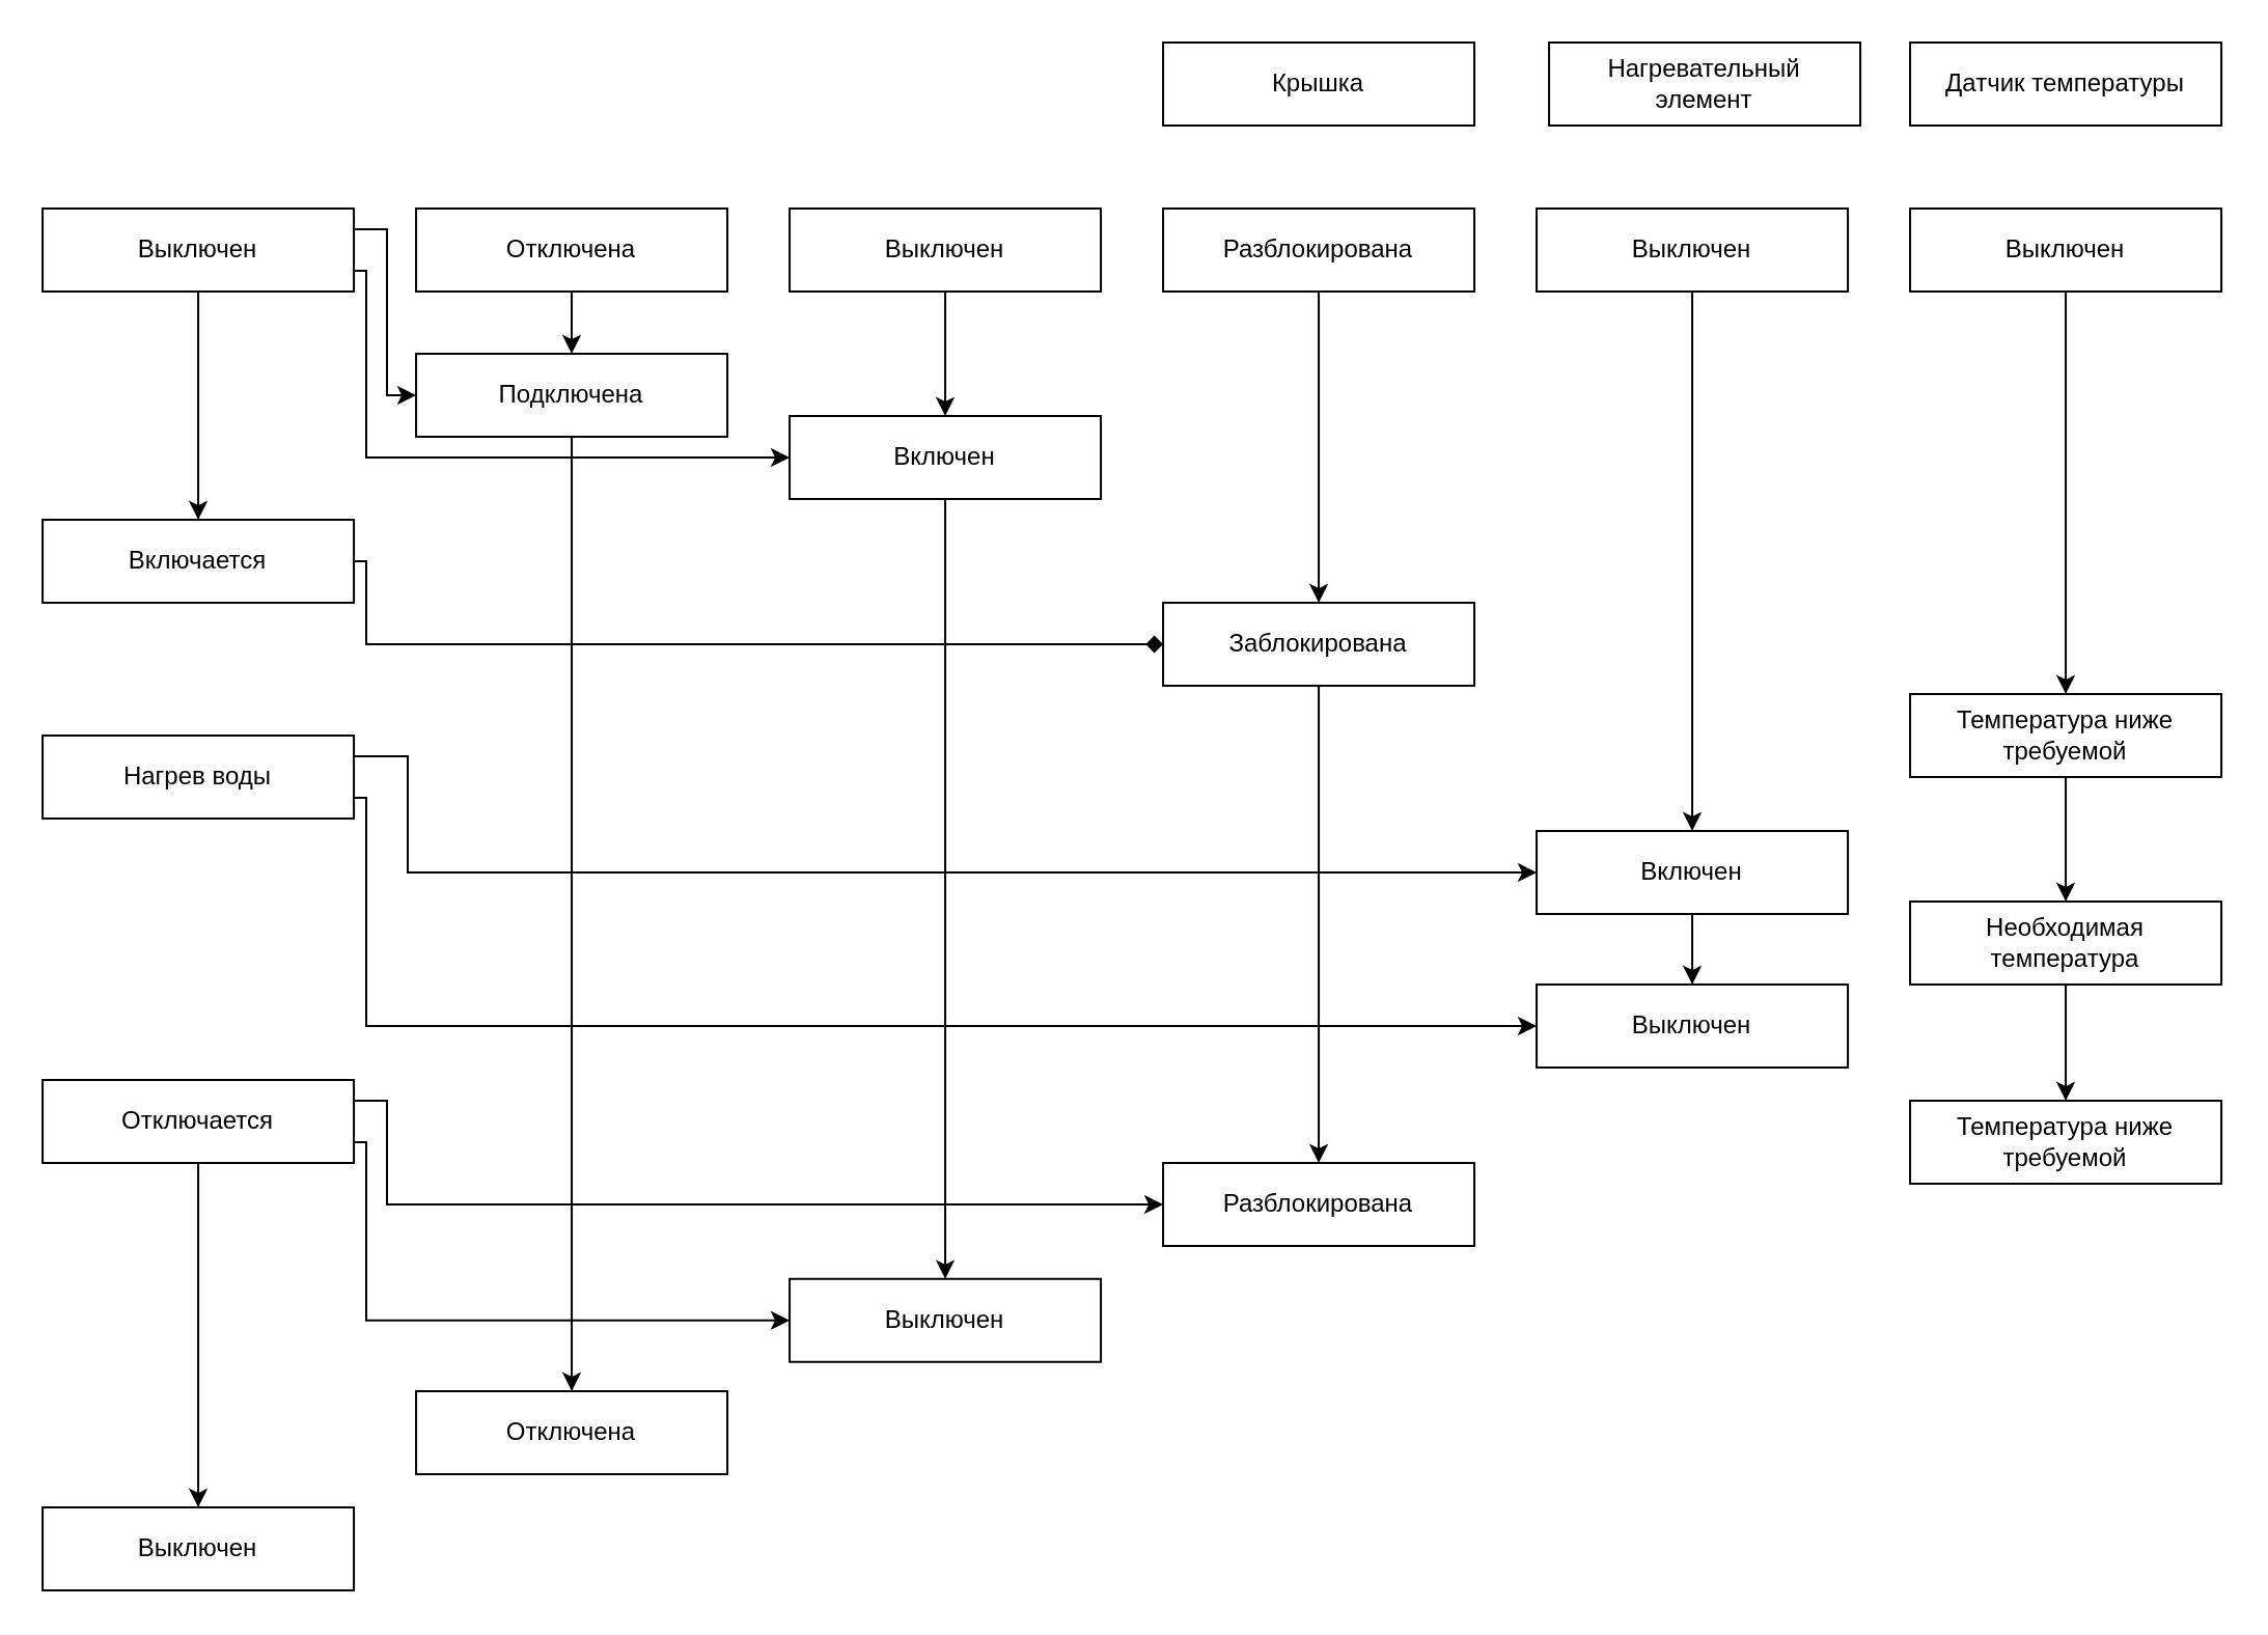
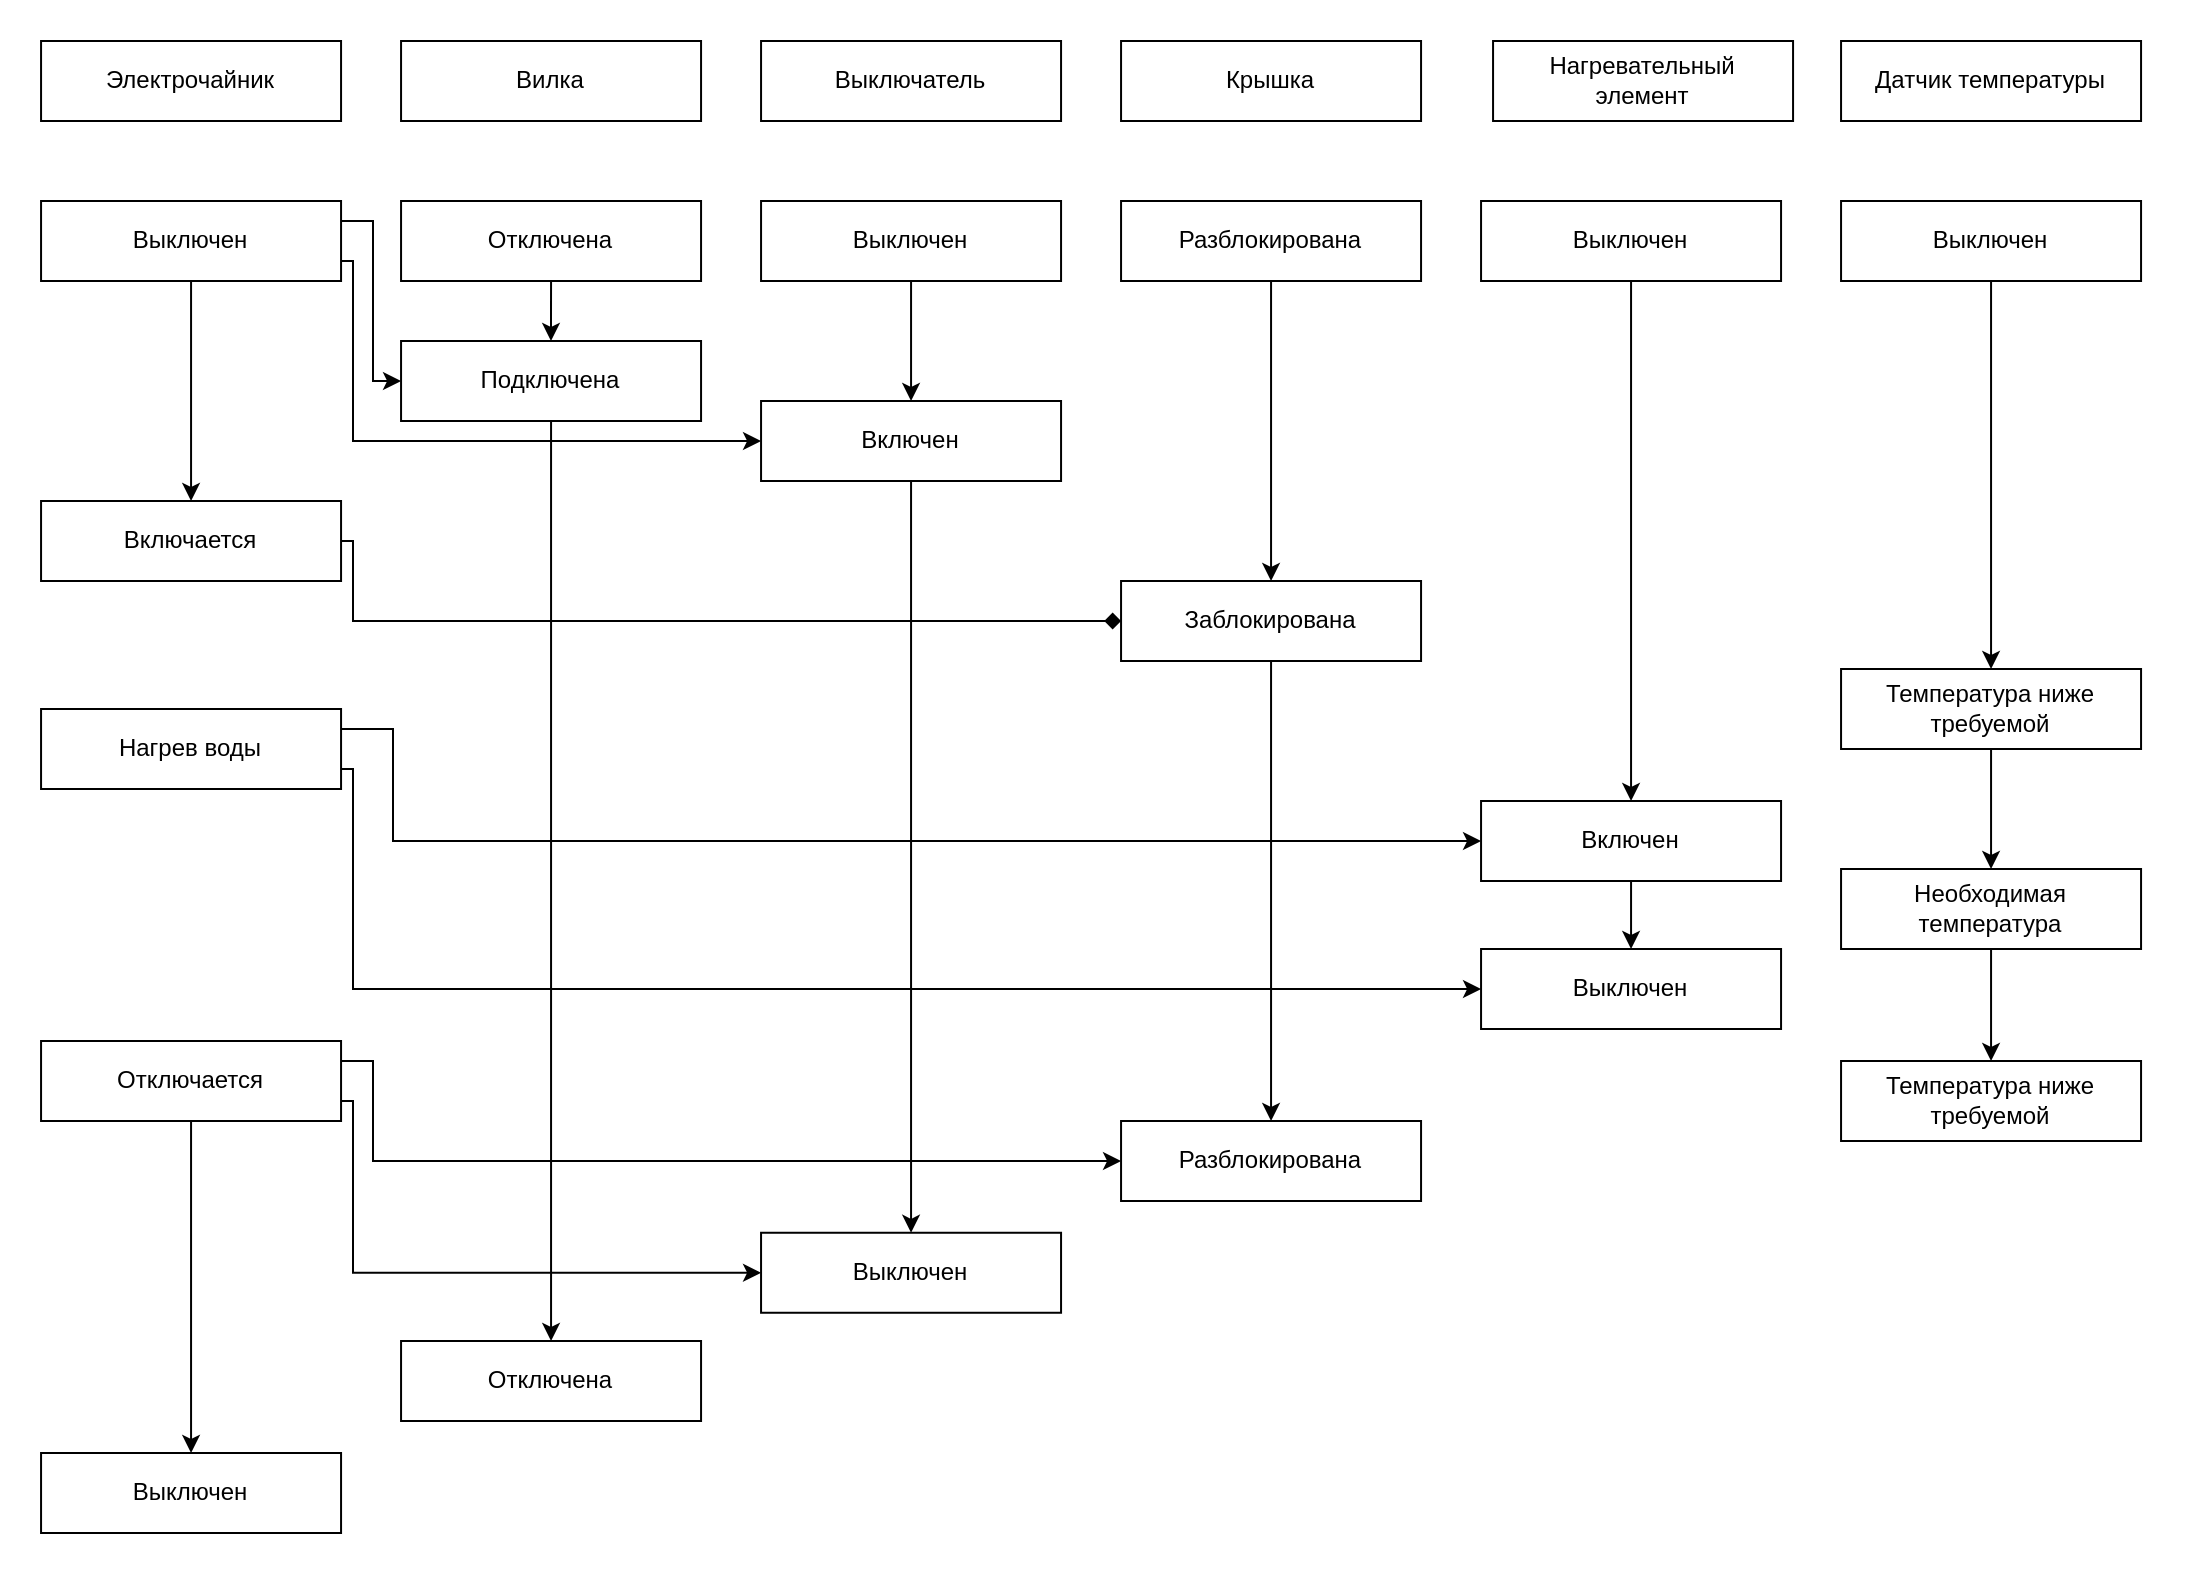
+ <mxCell id="7" value="Электрочайник" style="rounded=1;whiteSpace=wrap;html=1;arcSize=0;" parent="1" vertex="1"><mxGeometry x="20.029" y="20" width="150" height="40" as="geometry" /></mxCell>
+ <mxCell id="2" value="Вилка" style="rounded=1;whiteSpace=wrap;html=1;arcSize=0;" parent="1" vertex="1"><mxGeometry x="200.029" y="20" width="150" height="40" as="geometry" /></mxCell>
+ <mxCell id="3" value="Выключатель" style="rounded=1;whiteSpace=wrap;html=1;arcSize=0;" parent="1" vertex="1"><mxGeometry x="380.029" y="20" width="150" height="40" as="geometry" /></mxCell>
